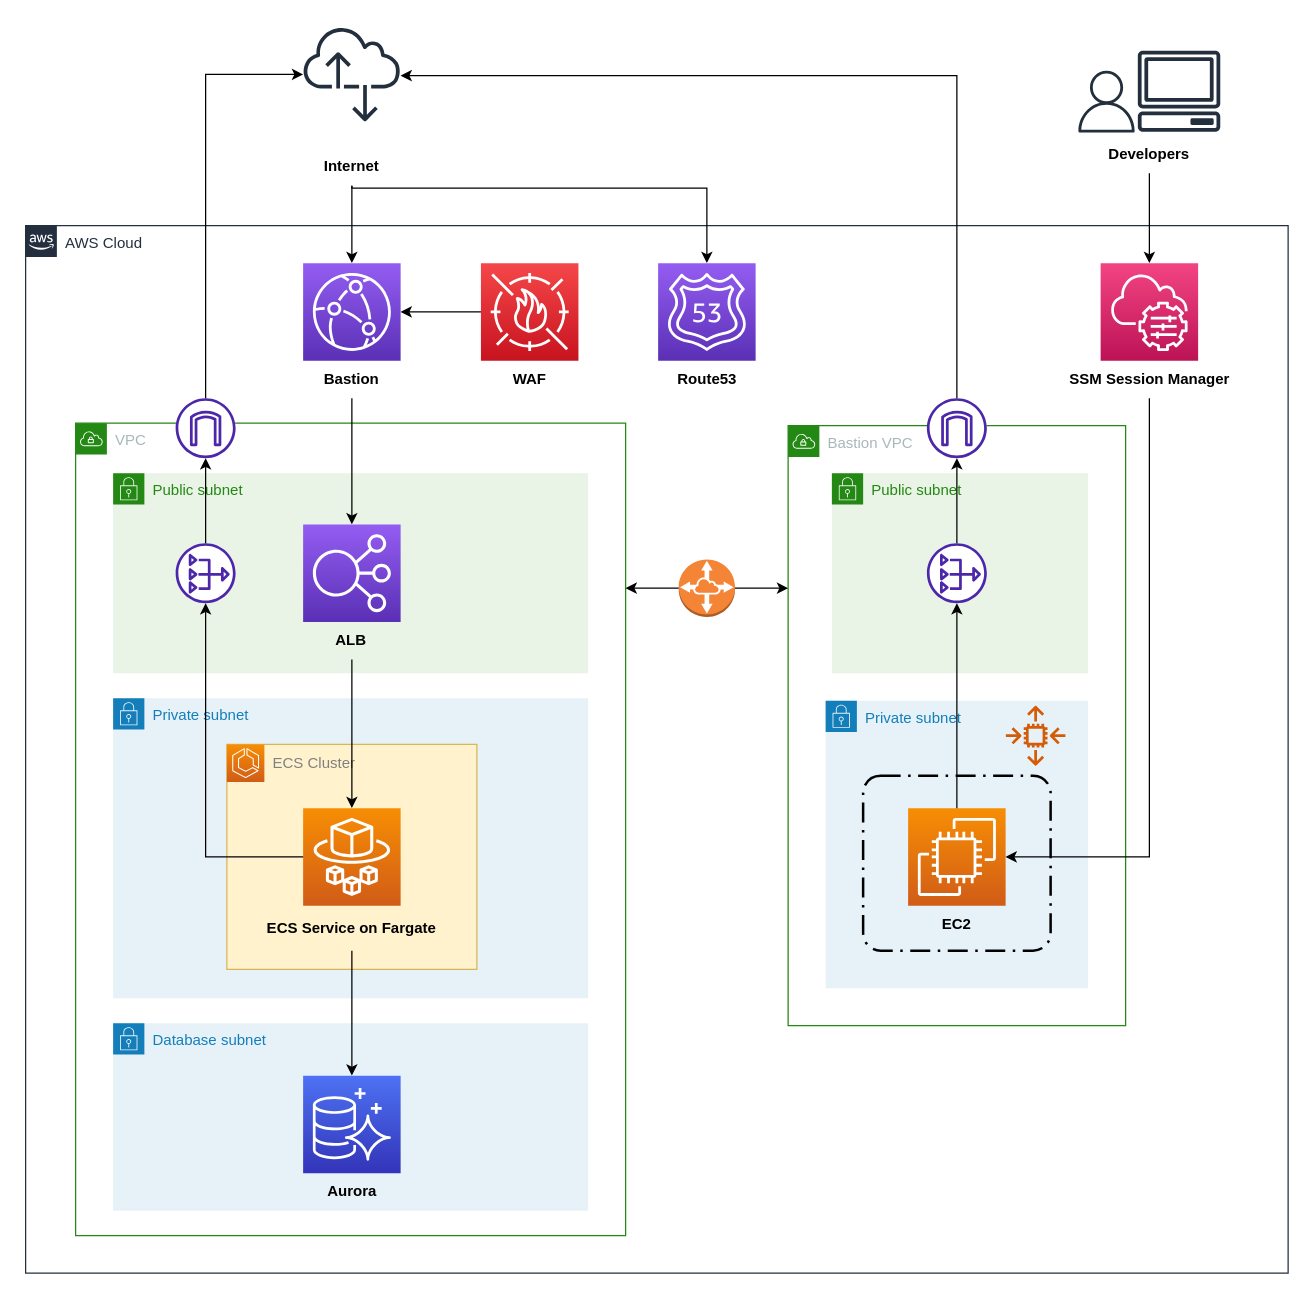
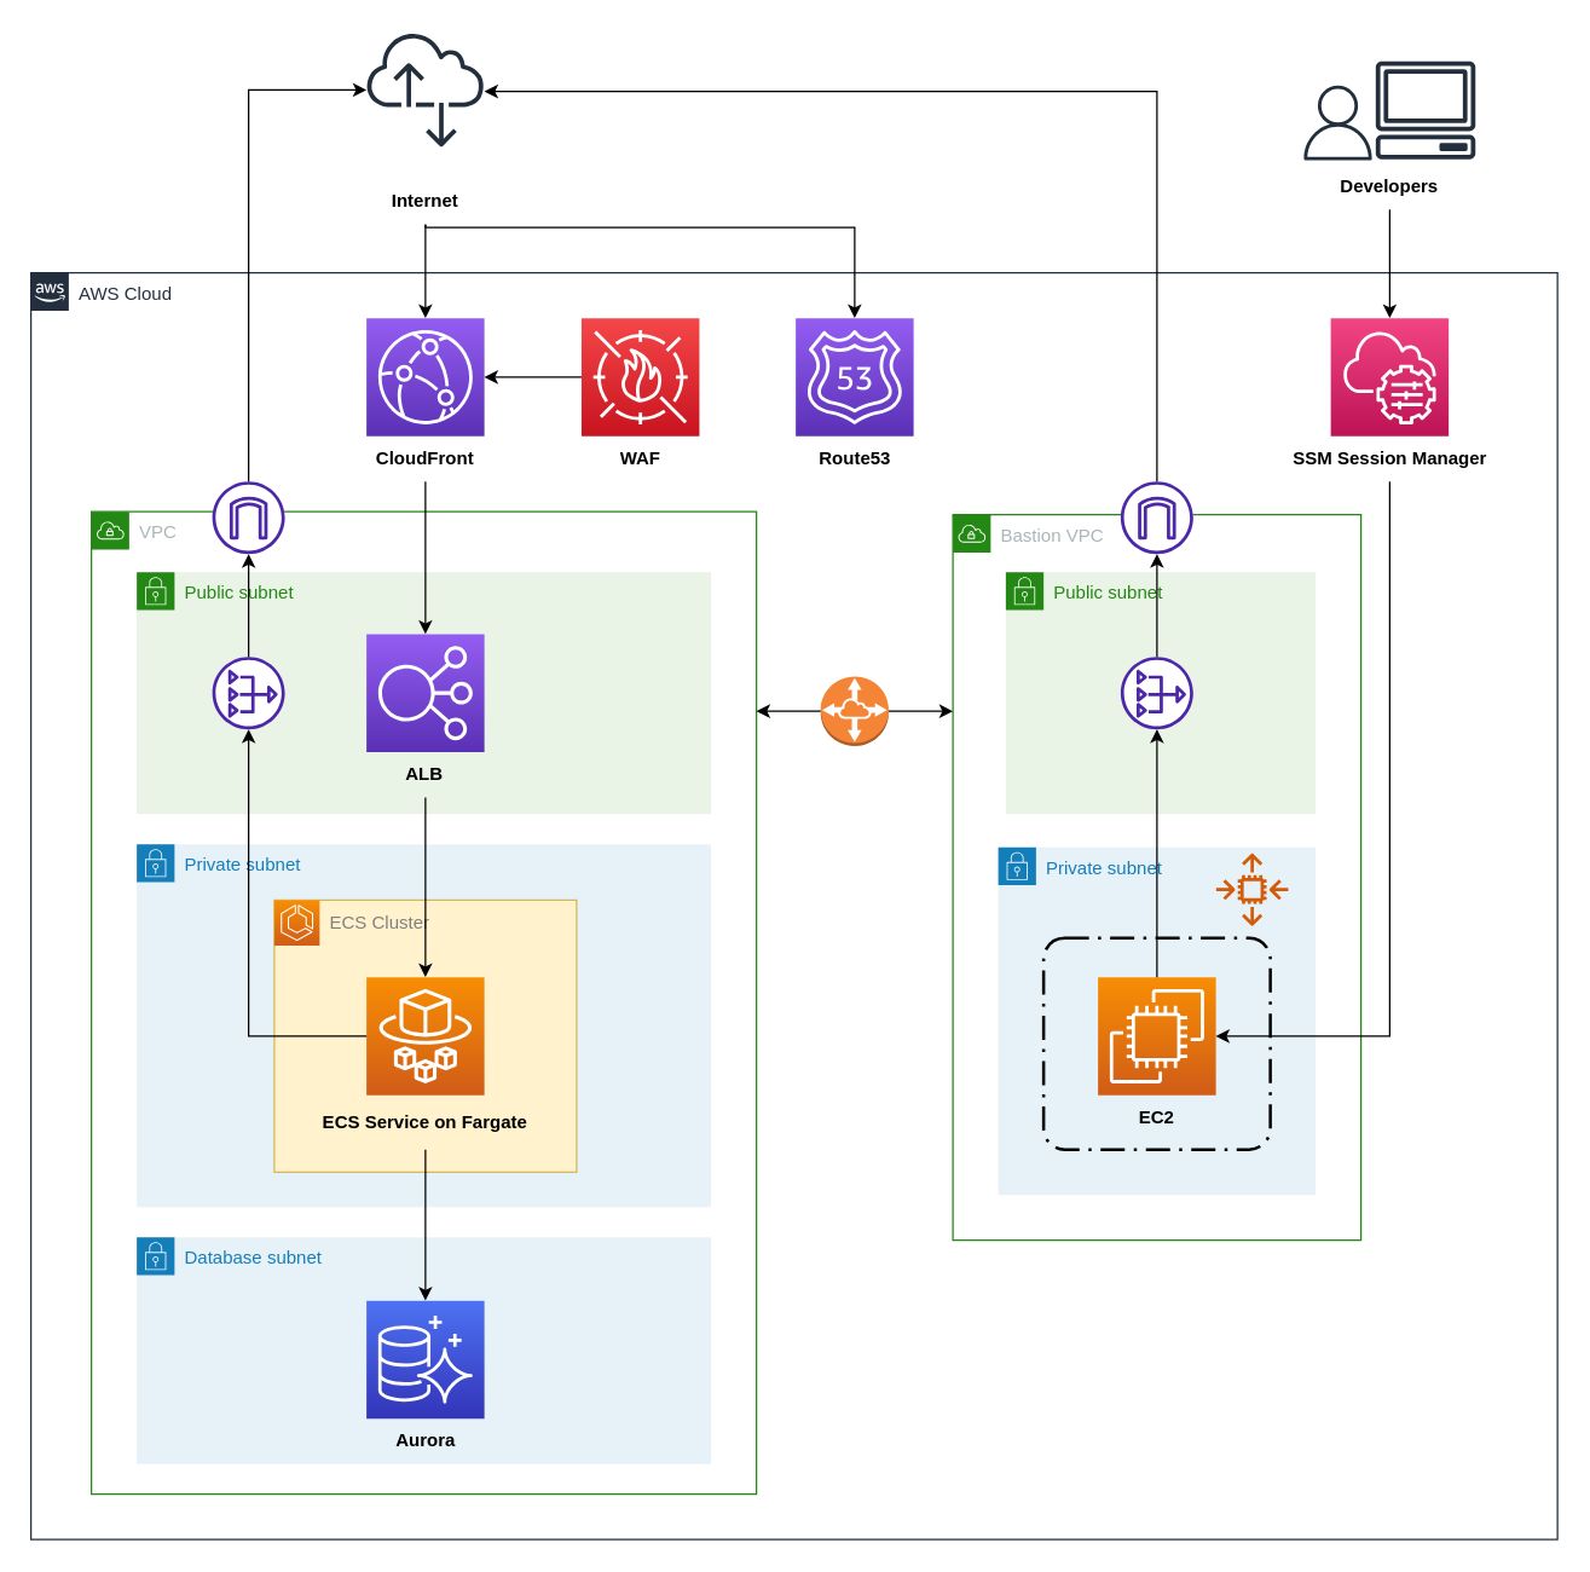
- <mxCell id="52" value="&lt;b&gt;Bastion&lt;/b&gt;" style="text;html=1;strokeColor=none;fillColor=none;align=center;verticalAlign=middle;whiteSpace=wrap;rounded=0;" parent="1" vertex="1"><mxGeometry x="222.81" y="288" width="116.38" height="30" as="geometry" /></mxCell>
+ <mxCell id="52" value="&lt;b&gt;CloudFront&lt;/b&gt;" style="text;html=1;strokeColor=none;fillColor=none;align=center;verticalAlign=middle;whiteSpace=wrap;rounded=0;" parent="1" vertex="1"><mxGeometry x="222.81" y="288" width="116.38" height="30" as="geometry" /></mxCell>
